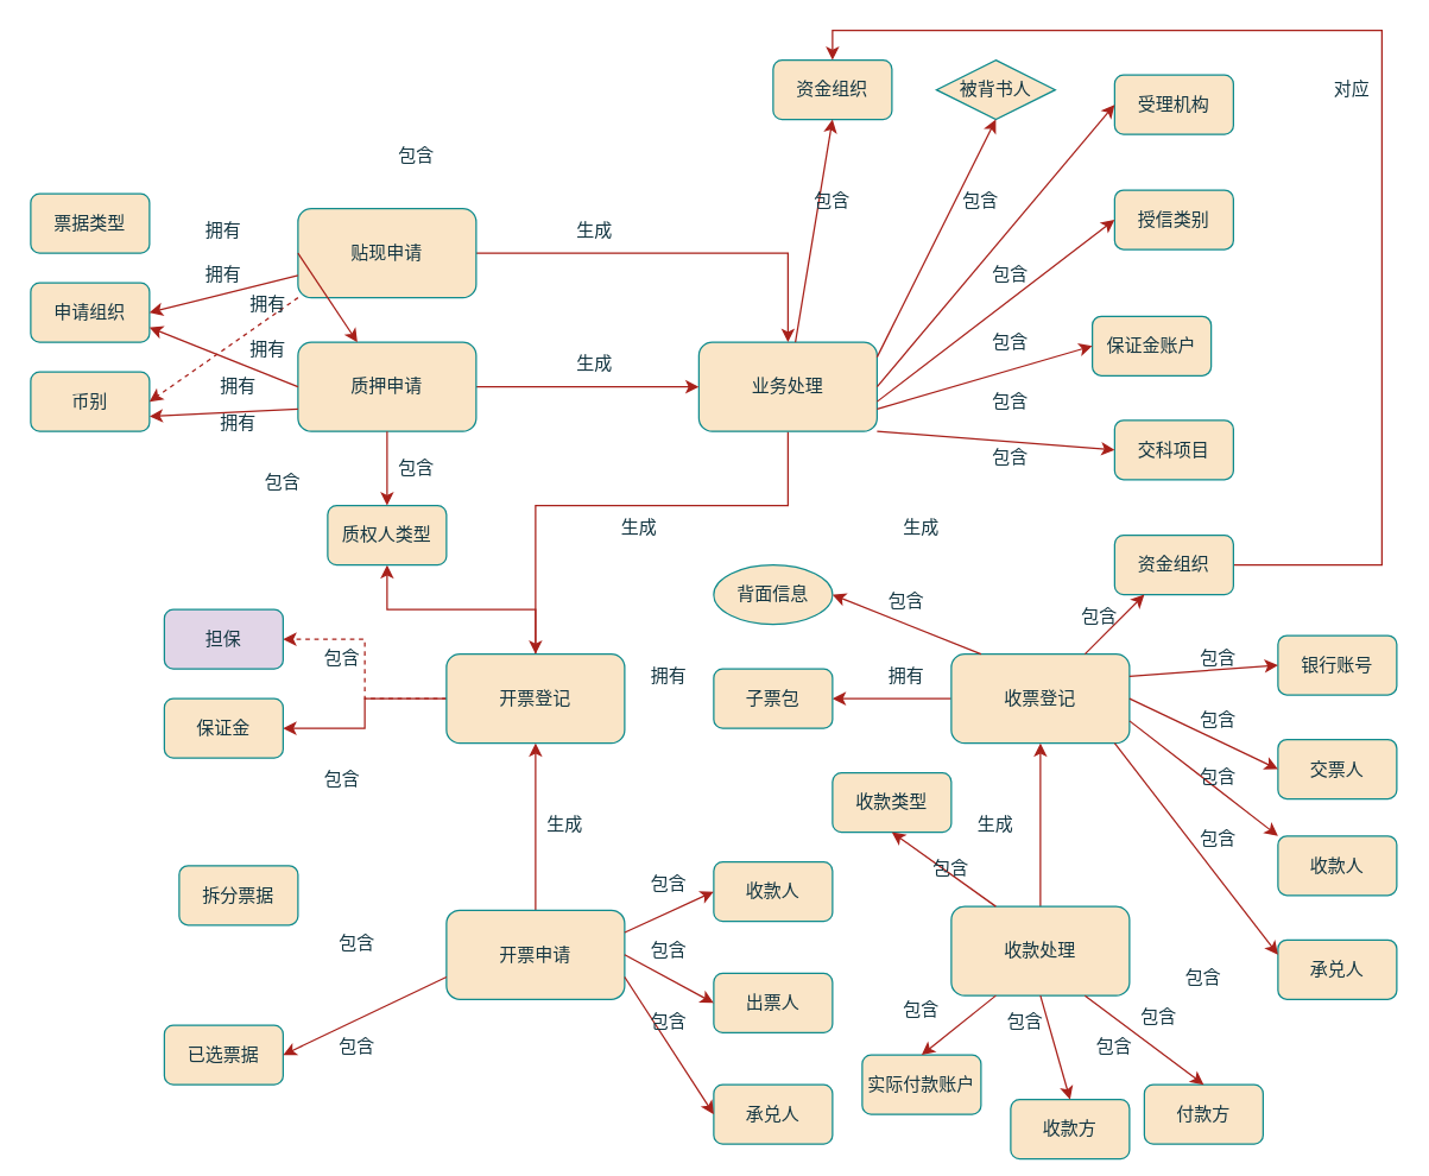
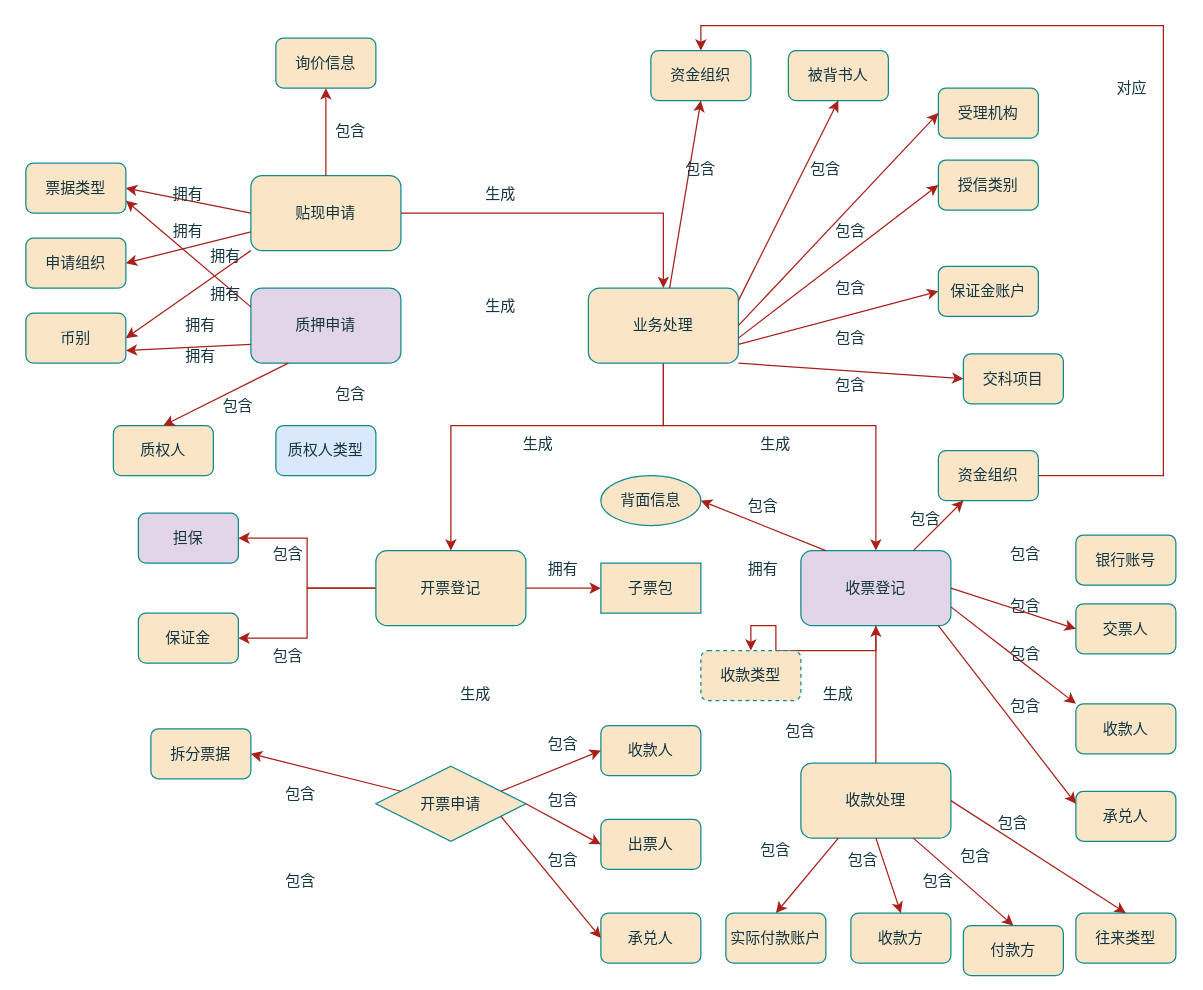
+ <mxCell id="28" value="询价信息" style="rounded=1;whiteSpace=wrap;html=1;labelBackgroundColor=none;fillColor=#FAE5C7;strokeColor=#0F8B8D;fontColor=#143642;" vertex="1" parent="1"><mxGeometry x="220" y="30" width="80" height="40" as="geometry" /></mxCell>
- <mxCell id="49" value="被背书人" style="rhombus;whiteSpace=wrap;html=1;labelBackgroundColor=none;fillColor=#FAE5C7;strokeColor=#0F8B8D;fontColor=#143642;" vertex="1" parent="1"><mxGeometry x="630" y="40" width="80" height="40" as="geometry" /></mxCell>
+ <mxCell id="49" value="被背书人" style="rounded=1;whiteSpace=wrap;html=1;labelBackgroundColor=none;fillColor=#FAE5C7;strokeColor=#0F8B8D;fontColor=#143642;" vertex="1" parent="1"><mxGeometry x="630" y="40" width="80" height="40" as="geometry" /></mxCell>
- <mxCell id="89" value="对应" style="text;html=1;strokeColor=none;fillColor=none;align=center;verticalAlign=middle;whiteSpace=wrap;rounded=0;labelBackgroundColor=none;fontColor=#143642;" vertex="1" parent="1"><mxGeometry x="880" y="45" width="60" height="30" as="geometry" /></mxCell>
+ <mxCell id="89" value="对应" style="text;html=1;strokeColor=none;fillColor=none;align=center;verticalAlign=middle;whiteSpace=wrap;rounded=0;labelBackgroundColor=none;fontColor=#143642;" vertex="1" parent="1"><mxGeometry x="875" y="55" width="60" height="30" as="geometry" /></mxCell>
- <mxCell id="52" value="受理机构" style="rounded=1;whiteSpace=wrap;html=1;labelBackgroundColor=none;fillColor=#FAE5C7;strokeColor=#0F8B8D;fontColor=#143642;" vertex="1" parent="1"><mxGeometry x="750" y="50" width="80" height="40" as="geometry" /></mxCell>
+ <mxCell id="52" value="受理机构" style="rounded=1;whiteSpace=wrap;html=1;labelBackgroundColor=none;fillColor=#FAE5C7;strokeColor=#0F8B8D;fontColor=#143642;" vertex="1" parent="1"><mxGeometry x="750" y="70" width="80" height="40" as="geometry" /></mxCell>
+ <mxCell id="31" value="" style="endArrow=classic;html=1;rounded=0;exitX=0.5;exitY=0;exitDx=0;exitDy=0;entryX=0.5;entryY=1;entryDx=0;entryDy=0;labelBackgroundColor=none;fontColor=default;strokeColor=#A8201A;" edge="1" parent="1" source="24" target="28"><mxGeometry width="50" height="50" relative="1" as="geometry"><mxPoint x="200" y="160" as="sourcePoint" /><mxPoint x="140" y="80" as="targetPoint" /></mxGeometry></mxCell>
- <mxCell id="32" value="" style="endArrow=classic;html=1;rounded=0;exitX=0;exitY=0.5;exitDx=0;exitDy=0;labelBackgroundColor=none;fontColor=default;strokeColor=#A8201A;" edge="1" parent="1" source="24" target="16"><mxGeometry width="50" height="50" relative="1" as="geometry"><mxPoint x="310" y="330" as="sourcePoint" /><mxPoint x="450" y="250" as="targetPoint" /></mxGeometry></mxCell>
+ <mxCell id="32" value="" style="endArrow=classic;html=1;rounded=0;entryX=1;entryY=0.5;entryDx=0;entryDy=0;exitX=0;exitY=0.5;exitDx=0;exitDy=0;labelBackgroundColor=none;fontColor=default;strokeColor=#A8201A;" edge="1" parent="1" source="24" target="27"><mxGeometry width="50" height="50" relative="1" as="geometry"><mxPoint x="310" y="330" as="sourcePoint" /><mxPoint x="450" y="250" as="targetPoint" /></mxGeometry></mxCell>
+ <mxCell id="35" value="" style="endArrow=classic;html=1;rounded=0;exitX=0;exitY=0.25;exitDx=0;exitDy=0;entryX=1;entryY=0.75;entryDx=0;entryDy=0;labelBackgroundColor=none;fontColor=default;strokeColor=#A8201A;" edge="1" parent="1" source="16" target="27"><mxGeometry width="50" height="50" relative="1" as="geometry"><mxPoint x="210" y="210" as="sourcePoint" /><mxPoint x="110" y="280" as="targetPoint" /></mxGeometry></mxCell>
- <mxCell id="51" value="保证金账户" style="rounded=1;whiteSpace=wrap;html=1;labelBackgroundColor=none;fillColor=#FAE5C7;strokeColor=#0F8B8D;fontColor=#143642;" vertex="1" parent="1"><mxGeometry x="735" y="212.5" width="80" height="40" as="geometry" /></mxCell>
+ <mxCell id="51" value="保证金账户" style="rounded=1;whiteSpace=wrap;html=1;labelBackgroundColor=none;fillColor=#FAE5C7;strokeColor=#0F8B8D;fontColor=#143642;" vertex="1" parent="1"><mxGeometry x="750" y="212.5" width="80" height="40" as="geometry" /></mxCell>
- <mxCell id="34" value="" style="endArrow=classic;html=1;rounded=0;exitX=0;exitY=1;exitDx=0;exitDy=0;entryX=1;entryY=0.5;entryDx=0;entryDy=0;labelBackgroundColor=none;fontColor=default;strokeColor=#A8201A;dashed=1;" edge="1" parent="1" source="24" target="26"><mxGeometry width="50" height="50" relative="1" as="geometry"><mxPoint x="210" y="195" as="sourcePoint" /><mxPoint x="110" y="220" as="targetPoint" /></mxGeometry></mxCell>
+ <mxCell id="34" value="" style="endArrow=classic;html=1;rounded=0;exitX=0;exitY=1;exitDx=0;exitDy=0;entryX=1;entryY=0.5;entryDx=0;entryDy=0;labelBackgroundColor=none;fontColor=default;strokeColor=#A8201A;" edge="1" parent="1" source="24" target="26"><mxGeometry width="50" height="50" relative="1" as="geometry"><mxPoint x="210" y="195" as="sourcePoint" /><mxPoint x="110" y="220" as="targetPoint" /></mxGeometry></mxCell>
- <mxCell id="36" value="" style="endArrow=classic;html=1;rounded=0;exitX=0;exitY=0.5;exitDx=0;exitDy=0;entryX=1;entryY=0.75;entryDx=0;entryDy=0;labelBackgroundColor=none;fontColor=default;strokeColor=#A8201A;" edge="1" parent="1" source="16" target="22"><mxGeometry width="50" height="50" relative="1" as="geometry"><mxPoint x="210" y="255" as="sourcePoint" /><mxPoint x="110" y="170" as="targetPoint" /></mxGeometry></mxCell>
- <mxCell id="16" value="质押申请" style="rounded=1;whiteSpace=wrap;html=1;labelBackgroundColor=none;fillColor=#FAE5C7;strokeColor=#0F8B8D;fontColor=#143642;" vertex="1" parent="1"><mxGeometry x="200" y="230" width="120" height="60" as="geometry" /></mxCell>
+ <mxCell id="16" value="质押申请" style="rounded=1;whiteSpace=wrap;html=1;labelBackgroundColor=none;fillColor=#e1d5e7;strokeColor=#0F8B8D;fontColor=#143642;" vertex="1" parent="1"><mxGeometry x="200" y="230" width="120" height="60" as="geometry" /></mxCell>
- <mxCell id="15" style="edgeStyle=orthogonalEdgeStyle;rounded=0;orthogonalLoop=1;jettySize=auto;html=1;labelBackgroundColor=none;fontColor=default;strokeColor=#A8201A;" edge="1" parent="1" source="16" target="10"><mxGeometry relative="1" as="geometry" /></mxCell>
- <mxCell id="54" value="交科项目" style="rounded=1;whiteSpace=wrap;html=1;labelBackgroundColor=none;fillColor=#FAE5C7;strokeColor=#0F8B8D;fontColor=#143642;" vertex="1" parent="1"><mxGeometry x="750" y="282.5" width="80" height="40" as="geometry" /></mxCell>
+ <mxCell id="54" value="交科项目" style="rounded=1;whiteSpace=wrap;html=1;labelBackgroundColor=none;fillColor=#FAE5C7;strokeColor=#0F8B8D;fontColor=#143642;" vertex="1" parent="1"><mxGeometry x="770" y="282.5" width="80" height="40" as="geometry" /></mxCell>
- <mxCell id="39" value="" style="endArrow=classic;html=1;rounded=0;exitX=0.5;exitY=1;exitDx=0;exitDy=0;labelBackgroundColor=none;fontColor=default;strokeColor=#A8201A;" edge="1" parent="1" source="16" target="30"><mxGeometry width="50" height="50" relative="1" as="geometry"><mxPoint x="240" y="300" as="sourcePoint" /><mxPoint x="140" y="350" as="targetPoint" /></mxGeometry></mxCell>
+ <mxCell id="38" value="" style="endArrow=classic;html=1;rounded=0;exitX=0.25;exitY=1;exitDx=0;exitDy=0;entryX=0.5;entryY=0;entryDx=0;entryDy=0;labelBackgroundColor=none;fontColor=default;strokeColor=#A8201A;" edge="1" parent="1" source="16" target="29"><mxGeometry width="50" height="50" relative="1" as="geometry"><mxPoint x="210" y="285" as="sourcePoint" /><mxPoint x="110" y="290" as="targetPoint" /></mxGeometry></mxCell>
+ <mxCell id="9" style="edgeStyle=orthogonalEdgeStyle;rounded=0;orthogonalLoop=1;jettySize=auto;html=1;labelBackgroundColor=none;fontColor=default;strokeColor=#A8201A;" edge="1" parent="1" source="10" target="12"><mxGeometry relative="1" as="geometry"><Array as="points"><mxPoint x="530" y="340" /><mxPoint x="700" y="340" /></Array></mxGeometry></mxCell>
+ <mxCell id="29" value="质权人" style="rounded=1;whiteSpace=wrap;html=1;labelBackgroundColor=none;fillColor=#FAE5C7;strokeColor=#0F8B8D;fontColor=#143642;" vertex="1" parent="1"><mxGeometry x="90" y="340" width="80" height="40" as="geometry" /></mxCell>
- <mxCell id="30" value="质权人类型" style="rounded=1;whiteSpace=wrap;html=1;labelBackgroundColor=none;fillColor=#FAE5C7;strokeColor=#0F8B8D;fontColor=#143642;" vertex="1" parent="1"><mxGeometry x="220" y="340" width="80" height="40" as="geometry" /></mxCell>
+ <mxCell id="30" value="质权人类型" style="rounded=1;whiteSpace=wrap;html=1;labelBackgroundColor=none;fillColor=#dae8fc;strokeColor=#0F8B8D;fontColor=#143642;" vertex="1" parent="1"><mxGeometry x="220" y="340" width="80" height="40" as="geometry" /></mxCell>
- <mxCell id="2" style="edgeStyle=orthogonalEdgeStyle;rounded=0;orthogonalLoop=1;jettySize=auto;html=1;labelBackgroundColor=none;fontColor=default;strokeColor=#A8201A;" edge="1" parent="1" source="5" target="30"><mxGeometry relative="1" as="geometry" /></mxCell>
+ <mxCell id="2" style="edgeStyle=orthogonalEdgeStyle;rounded=0;orthogonalLoop=1;jettySize=auto;html=1;entryX=0;entryY=0.5;entryDx=0;entryDy=0;labelBackgroundColor=none;fontColor=default;strokeColor=#A8201A;" edge="1" parent="1" source="5" target="61"><mxGeometry relative="1" as="geometry" /></mxCell>
- <mxCell id="3" style="edgeStyle=orthogonalEdgeStyle;rounded=0;orthogonalLoop=1;jettySize=auto;html=1;entryX=1;entryY=0.5;entryDx=0;entryDy=0;labelBackgroundColor=none;fontColor=default;strokeColor=#A8201A;dashed=1;" edge="1" parent="1" source="5" target="55"><mxGeometry relative="1" as="geometry" /></mxCell>
+ <mxCell id="3" style="edgeStyle=orthogonalEdgeStyle;rounded=0;orthogonalLoop=1;jettySize=auto;html=1;entryX=1;entryY=0.5;entryDx=0;entryDy=0;labelBackgroundColor=none;fontColor=default;strokeColor=#A8201A;" edge="1" parent="1" source="5" target="55"><mxGeometry relative="1" as="geometry" /></mxCell>
- <mxCell id="84" value="" style="endArrow=classic;html=1;rounded=0;entryX=0;entryY=0.5;entryDx=0;entryDy=0;exitX=1;exitY=0.25;exitDx=0;exitDy=0;labelBackgroundColor=none;fontColor=default;strokeColor=#A8201A;" edge="1" parent="1" source="12" target="78"><mxGeometry width="50" height="50" relative="1" as="geometry"><mxPoint x="760" y="455" as="sourcePoint" /><mxPoint x="810" y="405" as="targetPoint" /></mxGeometry></mxCell>
- <mxCell id="61" value="子票包" style="rounded=1;whiteSpace=wrap;html=1;labelBackgroundColor=none;fillColor=#FAE5C7;strokeColor=#0F8B8D;fontColor=#143642;" vertex="1" parent="1"><mxGeometry x="480" y="450" width="80" height="40" as="geometry" /></mxCell>
+ <mxCell id="61" value="子票包" style="whiteSpace=wrap;html=1;labelBackgroundColor=none;fillColor=#FAE5C7;strokeColor=#0F8B8D;fontColor=#143642;rounded=0;" vertex="1" parent="1"><mxGeometry x="480" y="450" width="80" height="40" as="geometry" /></mxCell>
- <mxCell id="11" style="edgeStyle=orthogonalEdgeStyle;rounded=0;orthogonalLoop=1;jettySize=auto;html=1;entryX=1;entryY=0.5;entryDx=0;entryDy=0;labelBackgroundColor=none;fontColor=default;strokeColor=#A8201A;" edge="1" parent="1" source="12" target="61"><mxGeometry relative="1" as="geometry" /></mxCell>
+ <mxCell id="11" style="edgeStyle=orthogonalEdgeStyle;rounded=0;orthogonalLoop=1;jettySize=auto;html=1;labelBackgroundColor=none;fontColor=default;strokeColor=#A8201A;" edge="1" parent="1" source="12" target="110"><mxGeometry relative="1" as="geometry" /></mxCell>
- <mxCell id="12" value="收票登记" style="rounded=1;whiteSpace=wrap;html=1;labelBackgroundColor=none;fillColor=#FAE5C7;strokeColor=#0F8B8D;fontColor=#143642;" vertex="1" parent="1"><mxGeometry x="640" y="440" width="120" height="60" as="geometry" /></mxCell>
+ <mxCell id="12" value="收票登记" style="rounded=1;whiteSpace=wrap;html=1;labelBackgroundColor=none;fillColor=#e1d5e7;strokeColor=#0F8B8D;fontColor=#143642;" vertex="1" parent="1"><mxGeometry x="640" y="440" width="120" height="60" as="geometry" /></mxCell>
- <mxCell id="56" value="保证金" style="rounded=1;whiteSpace=wrap;html=1;labelBackgroundColor=none;fillColor=#FAE5C7;strokeColor=#0F8B8D;fontColor=#143642;" vertex="1" parent="1"><mxGeometry x="110" y="470" width="80" height="40" as="geometry" /></mxCell>
+ <mxCell id="56" value="保证金" style="rounded=1;whiteSpace=wrap;html=1;labelBackgroundColor=none;fillColor=#FAE5C7;strokeColor=#0F8B8D;fontColor=#143642;" vertex="1" parent="1"><mxGeometry x="110" y="490" width="80" height="40" as="geometry" /></mxCell>
- <mxCell id="77" value="交票人" style="rounded=1;whiteSpace=wrap;html=1;labelBackgroundColor=none;fillColor=#FAE5C7;strokeColor=#0F8B8D;fontColor=#143642;" vertex="1" parent="1"><mxGeometry x="860" y="497.5" width="80" height="40" as="geometry" /></mxCell>
+ <mxCell id="77" value="交票人" style="rounded=1;whiteSpace=wrap;html=1;labelBackgroundColor=none;fillColor=#FAE5C7;strokeColor=#0F8B8D;fontColor=#143642;" vertex="1" parent="1"><mxGeometry x="860" y="482.5" width="80" height="40" as="geometry" /></mxCell>
- <mxCell id="110" value="收款类型" style="rounded=1;whiteSpace=wrap;html=1;labelBackgroundColor=none;fillColor=#FAE5C7;strokeColor=#0F8B8D;fontColor=#143642;" vertex="1" parent="1"><mxGeometry x="560" y="520" width="80" height="40" as="geometry" /></mxCell>
+ <mxCell id="110" value="收款类型" style="rounded=1;whiteSpace=wrap;html=1;labelBackgroundColor=none;fillColor=#FAE5C7;strokeColor=#0F8B8D;fontColor=#143642;dashed=1;" vertex="1" parent="1"><mxGeometry x="560" y="520" width="80" height="40" as="geometry" /></mxCell>
- <mxCell id="6" style="edgeStyle=orthogonalEdgeStyle;rounded=0;orthogonalLoop=1;jettySize=auto;html=1;entryX=0.5;entryY=1;entryDx=0;entryDy=0;labelBackgroundColor=none;fontColor=default;strokeColor=#A8201A;" edge="1" parent="1" source="7" target="5"><mxGeometry relative="1" as="geometry" /></mxCell>
- <mxCell id="116" value="" style="endArrow=classic;html=1;rounded=0;entryX=0.5;entryY=1;entryDx=0;entryDy=0;exitX=0.25;exitY=0;exitDx=0;exitDy=0;labelBackgroundColor=none;fontColor=default;strokeColor=#A8201A;" edge="1" parent="1" source="14" target="110"><mxGeometry width="50" height="50" relative="1" as="geometry"><mxPoint x="680" y="680" as="sourcePoint" /><mxPoint x="670" y="780" as="targetPoint" /></mxGeometry></mxCell>
+ <mxCell id="64" value="" style="endArrow=classic;html=1;rounded=0;entryX=1;entryY=0.5;entryDx=0;entryDy=0;exitX=0;exitY=0.25;exitDx=0;exitDy=0;labelBackgroundColor=none;fontColor=default;strokeColor=#A8201A;" edge="1" parent="1" source="7" target="62"><mxGeometry width="50" height="50" relative="1" as="geometry"><mxPoint x="400" y="500" as="sourcePoint" /><mxPoint x="450" y="450" as="targetPoint" /></mxGeometry></mxCell>
- <mxCell id="7" value="开票申请" style="rounded=1;whiteSpace=wrap;html=1;labelBackgroundColor=none;fillColor=#FAE5C7;strokeColor=#0F8B8D;fontColor=#143642;" vertex="1" parent="1"><mxGeometry x="300" y="612.5" width="120" height="60" as="geometry" /></mxCell>
+ <mxCell id="7" value="开票申请" style="rhombus;whiteSpace=wrap;html=1;labelBackgroundColor=none;fillColor=#FAE5C7;strokeColor=#0F8B8D;fontColor=#143642;" vertex="1" parent="1"><mxGeometry x="300" y="612.5" width="120" height="60" as="geometry" /></mxCell>
- <mxCell id="65" value="" style="endArrow=classic;html=1;rounded=0;entryX=1;entryY=0.5;entryDx=0;entryDy=0;exitX=0;exitY=0.75;exitDx=0;exitDy=0;labelBackgroundColor=none;fontColor=default;strokeColor=#A8201A;" edge="1" parent="1" source="7" target="63"><mxGeometry width="50" height="50" relative="1" as="geometry"><mxPoint x="310" y="635" as="sourcePoint" /><mxPoint x="260" y="630" as="targetPoint" /></mxGeometry></mxCell>
+ <mxCell id="119" value="" style="endArrow=classic;html=1;rounded=0;entryX=0.5;entryY=0;entryDx=0;entryDy=0;exitX=1;exitY=0.5;exitDx=0;exitDy=0;labelBackgroundColor=none;fontColor=default;strokeColor=#A8201A;" edge="1" parent="1" source="14" target="111"><mxGeometry width="50" height="50" relative="1" as="geometry"><mxPoint x="740" y="680" as="sourcePoint" /><mxPoint x="820" y="705" as="targetPoint" /></mxGeometry></mxCell>
- <mxCell id="63" value="已选票据" style="rounded=1;whiteSpace=wrap;html=1;labelBackgroundColor=none;fillColor=#FAE5C7;strokeColor=#0F8B8D;fontColor=#143642;" vertex="1" parent="1"><mxGeometry x="110" y="690" width="80" height="40" as="geometry" /></mxCell>
- <mxCell id="112" value="实际付款账户" style="rounded=1;whiteSpace=wrap;html=1;labelBackgroundColor=none;fillColor=#FAE5C7;strokeColor=#0F8B8D;fontColor=#143642;" vertex="1" parent="1"><mxGeometry x="580" y="710" width="80" height="40" as="geometry" /></mxCell>
+ <mxCell id="112" value="实际付款账户" style="rounded=1;whiteSpace=wrap;html=1;labelBackgroundColor=none;fillColor=#FAE5C7;strokeColor=#0F8B8D;fontColor=#143642;" vertex="1" parent="1"><mxGeometry x="580" y="730" width="80" height="40" as="geometry" /></mxCell>
- <mxCell id="114" value="付款方" style="rounded=1;whiteSpace=wrap;html=1;labelBackgroundColor=none;fillColor=#FAE5C7;strokeColor=#0F8B8D;fontColor=#143642;" vertex="1" parent="1"><mxGeometry x="770" y="730" width="80" height="40" as="geometry" /></mxCell>
+ <mxCell id="114" value="付款方" style="rounded=1;whiteSpace=wrap;html=1;labelBackgroundColor=none;fillColor=#FAE5C7;strokeColor=#0F8B8D;fontColor=#143642;" vertex="1" parent="1"><mxGeometry x="770" y="740" width="80" height="40" as="geometry" /></mxCell>
+ <mxCell id="111" value="往来类型" style="rounded=1;whiteSpace=wrap;html=1;labelBackgroundColor=none;fillColor=#FAE5C7;strokeColor=#0F8B8D;fontColor=#143642;" vertex="1" parent="1"><mxGeometry x="860" y="730" width="80" height="40" as="geometry" /></mxCell>
- <mxCell id="113" value="收款方" style="rounded=1;whiteSpace=wrap;html=1;labelBackgroundColor=none;fillColor=#FAE5C7;strokeColor=#0F8B8D;fontColor=#143642;" vertex="1" parent="1"><mxGeometry x="680" y="740" width="80" height="40" as="geometry" /></mxCell>
+ <mxCell id="113" value="收款方" style="rounded=1;whiteSpace=wrap;html=1;labelBackgroundColor=none;fillColor=#FAE5C7;strokeColor=#0F8B8D;fontColor=#143642;" vertex="1" parent="1"><mxGeometry x="680" y="730" width="80" height="40" as="geometry" /></mxCell>
